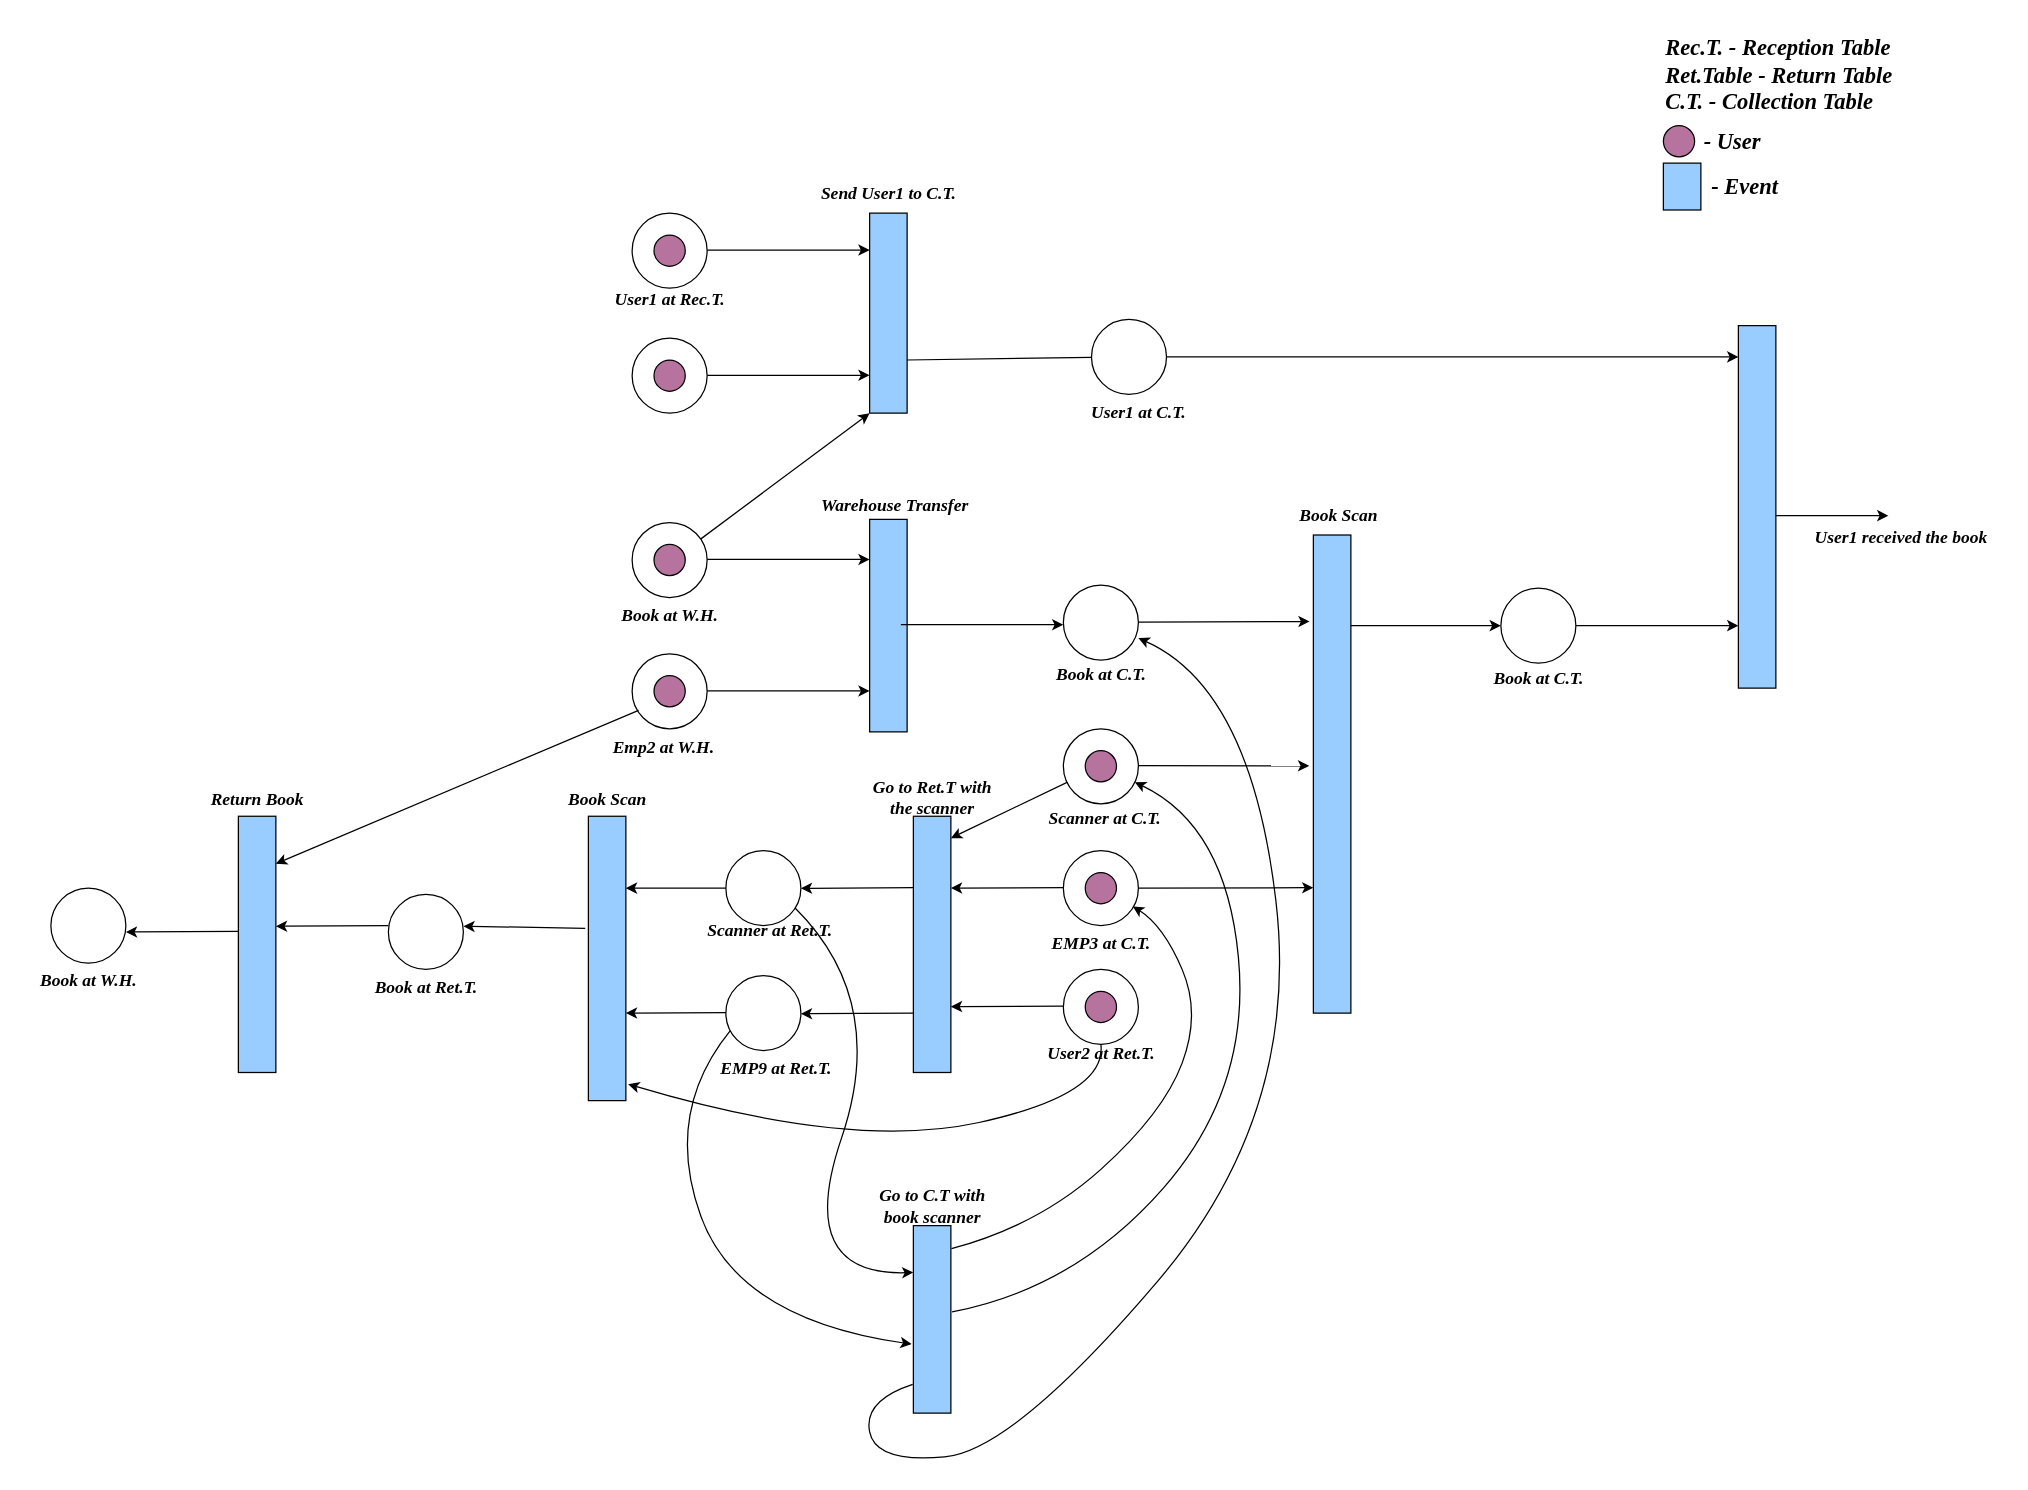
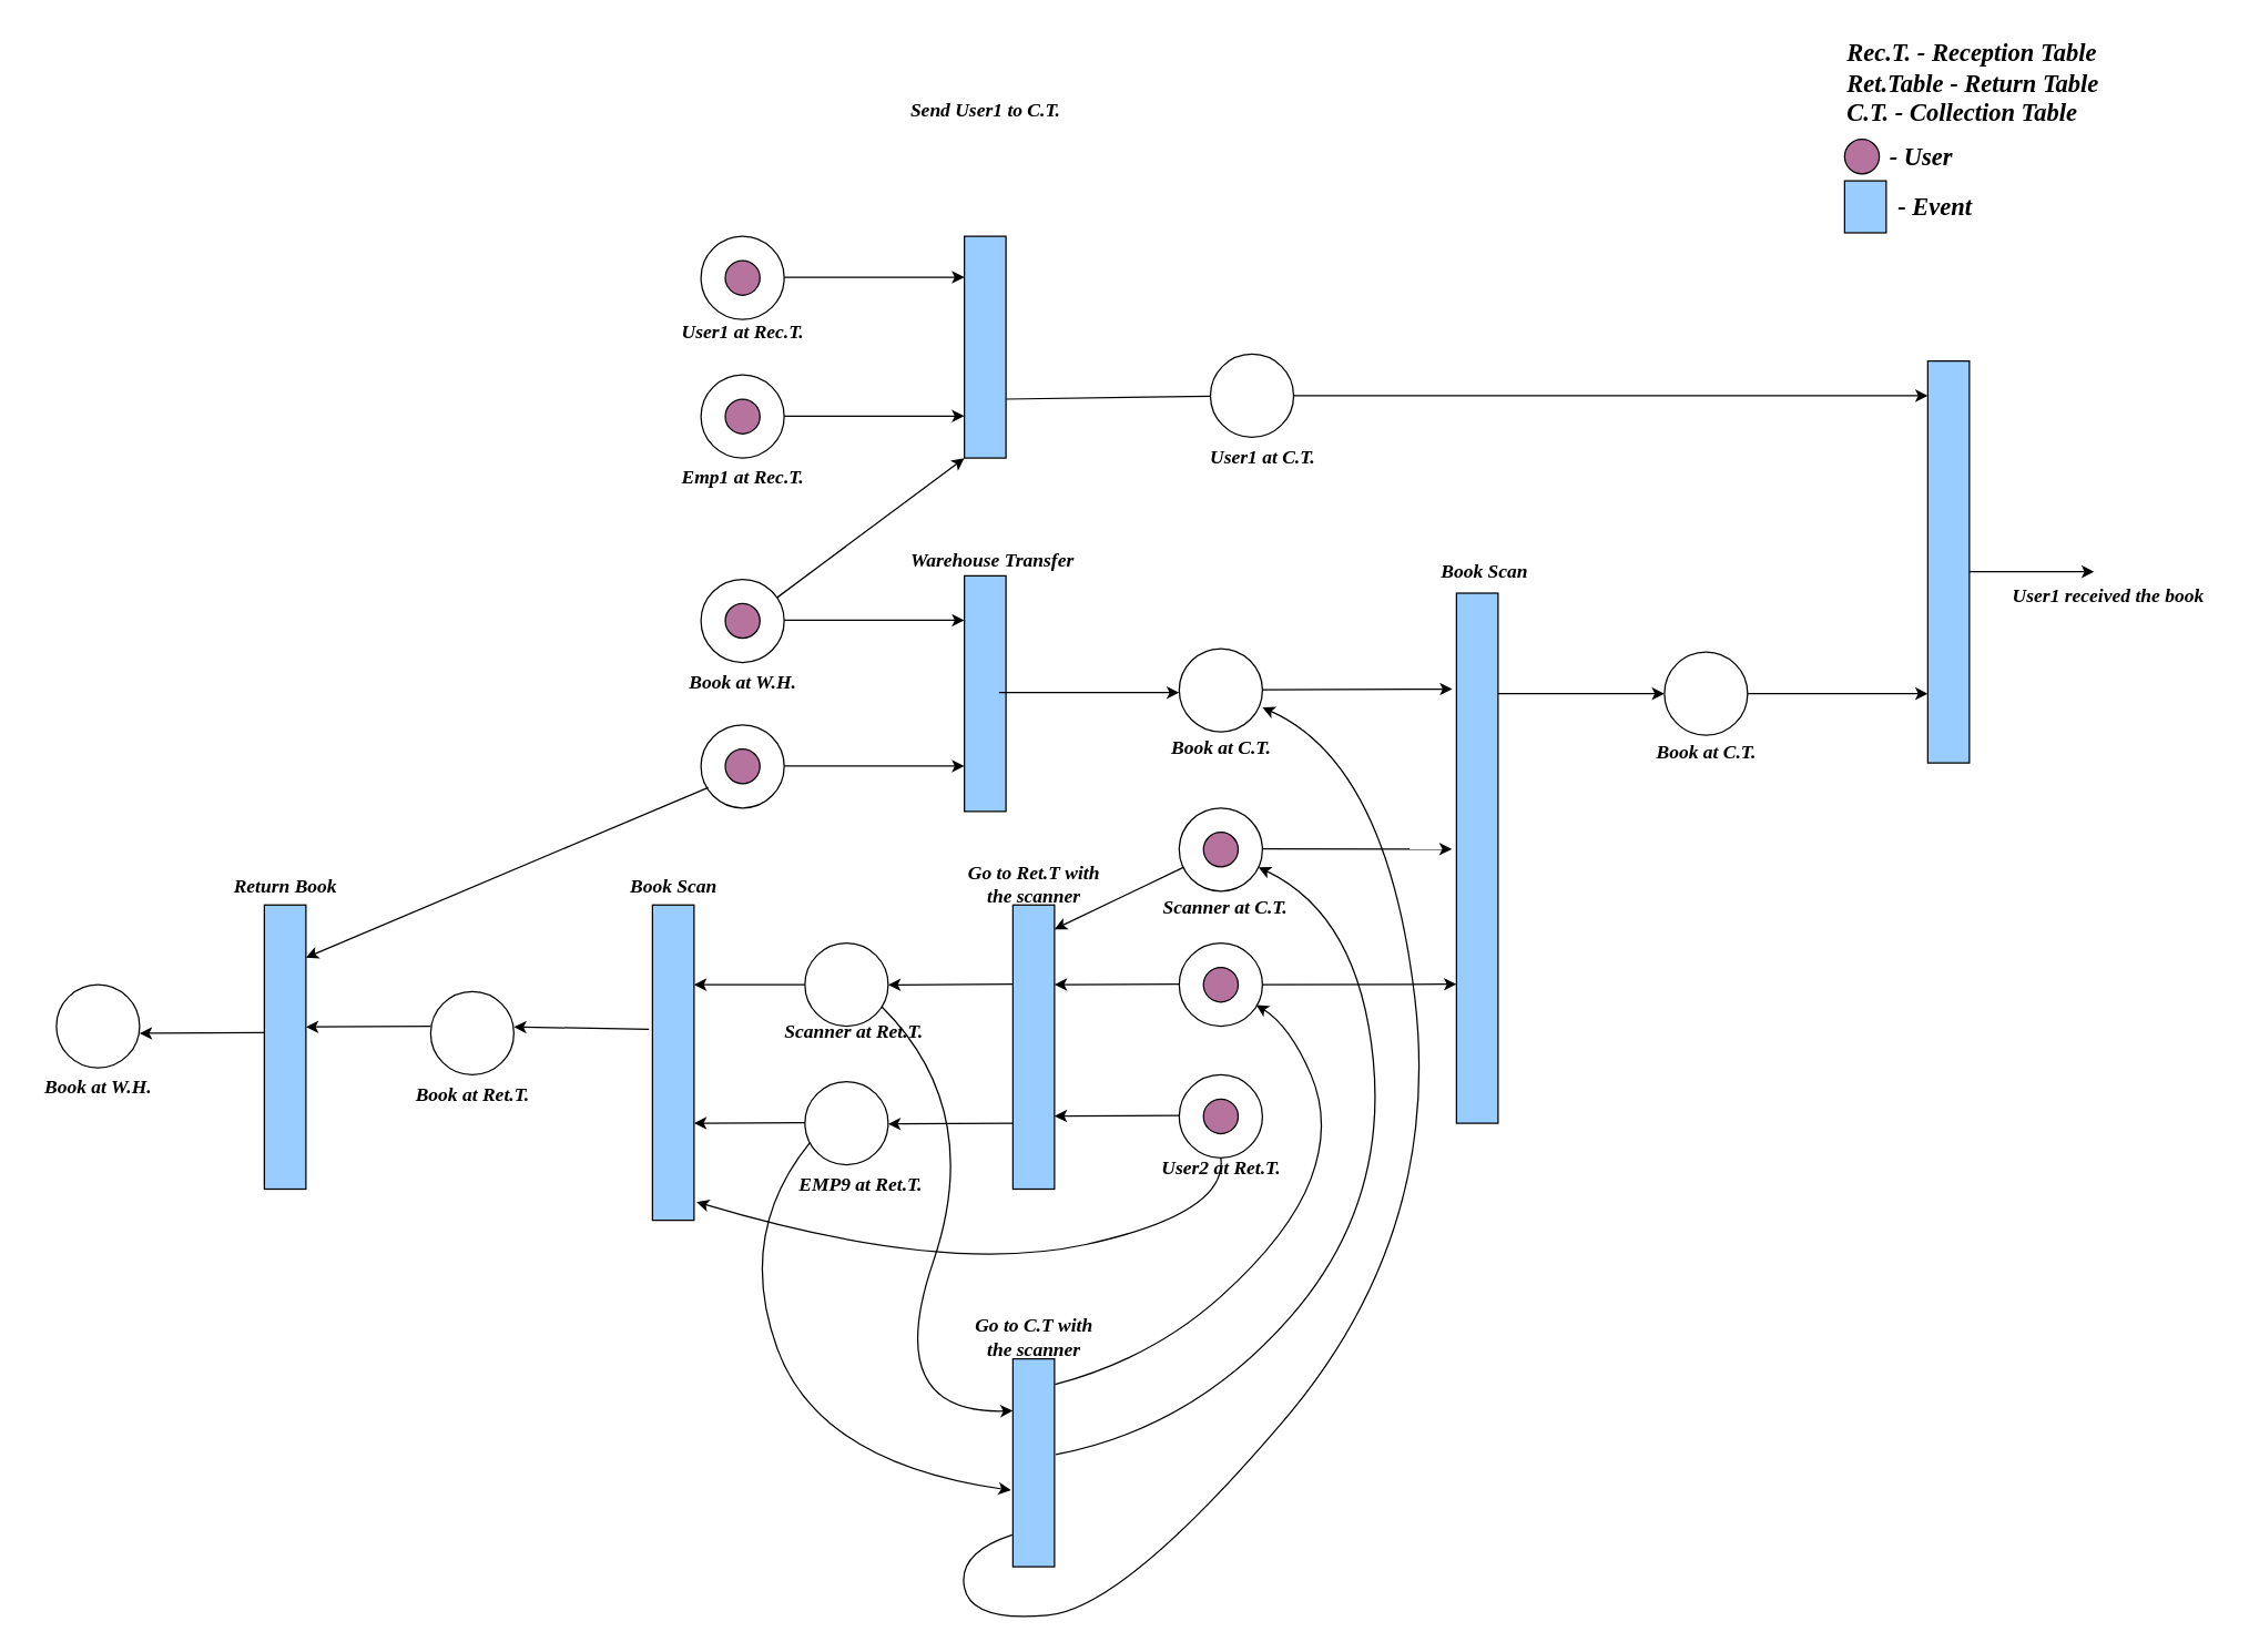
- <mxCell id="62" value="Send User1 to C.T." style="text;html=1;align=center;verticalAlign=middle;resizable=0;points=[];autosize=1;strokeColor=none;fillColor=none;fontFamily=Times New Roman;fontSize=14;fontStyle=3" vertex="1" parent="1"><mxGeometry x="645" y="140" width="130" height="30" as="geometry" /></mxCell>
+ <mxCell id="62" value="Send User1 to C.T." style="text;html=1;align=center;verticalAlign=middle;resizable=0;points=[];autosize=1;strokeColor=none;fillColor=none;fontFamily=Times New Roman;fontSize=14;fontStyle=3" vertex="1" parent="1"><mxGeometry x="645" y="65" width="130" height="30" as="geometry" /></mxCell>
+ <mxCell id="59" value="Emp1 at Rec.T." style="text;html=1;align=center;verticalAlign=middle;resizable=0;points=[];autosize=1;strokeColor=none;fillColor=none;fontFamily=Times New Roman;fontSize=14;fontStyle=3" vertex="1" parent="1"><mxGeometry x="480" y="330" width="110" height="30" as="geometry" /></mxCell>
- <mxCell id="61" value="Emp2 at W.H." style="text;html=1;align=center;verticalAlign=middle;resizable=0;points=[];autosize=1;strokeColor=none;fillColor=none;fontFamily=Times New Roman;fontSize=14;fontStyle=3" vertex="1" parent="1"><mxGeometry x="480" y="582.5" width="100" height="30" as="geometry" /></mxCell>
- <mxCell id="70" value="EMP3 at C.T." style="text;html=1;align=center;verticalAlign=middle;resizable=0;points=[];autosize=1;strokeColor=none;fillColor=none;fontFamily=Times New Roman;fontSize=14;fontStyle=3" vertex="1" parent="1"><mxGeometry x="830" y="740" width="100" height="30" as="geometry" /></mxCell>
- <mxCell id="81" value="Go to C.T with &lt;br&gt;book scanner" style="text;html=1;align=center;verticalAlign=middle;resizable=0;points=[];autosize=1;strokeColor=none;fillColor=none;fontFamily=Times New Roman;fontSize=14;fontStyle=3" vertex="1" parent="1"><mxGeometry x="690" y="940" width="110" height="50" as="geometry" /></mxCell>
+ <mxCell id="81" value="Go to C.T with &lt;br&gt;the scanner" style="text;html=1;align=center;verticalAlign=middle;resizable=0;points=[];autosize=1;strokeColor=none;fillColor=none;fontFamily=Times New Roman;fontSize=14;fontStyle=3" vertex="1" parent="1"><mxGeometry x="690" y="940" width="110" height="50" as="geometry" /></mxCell>
